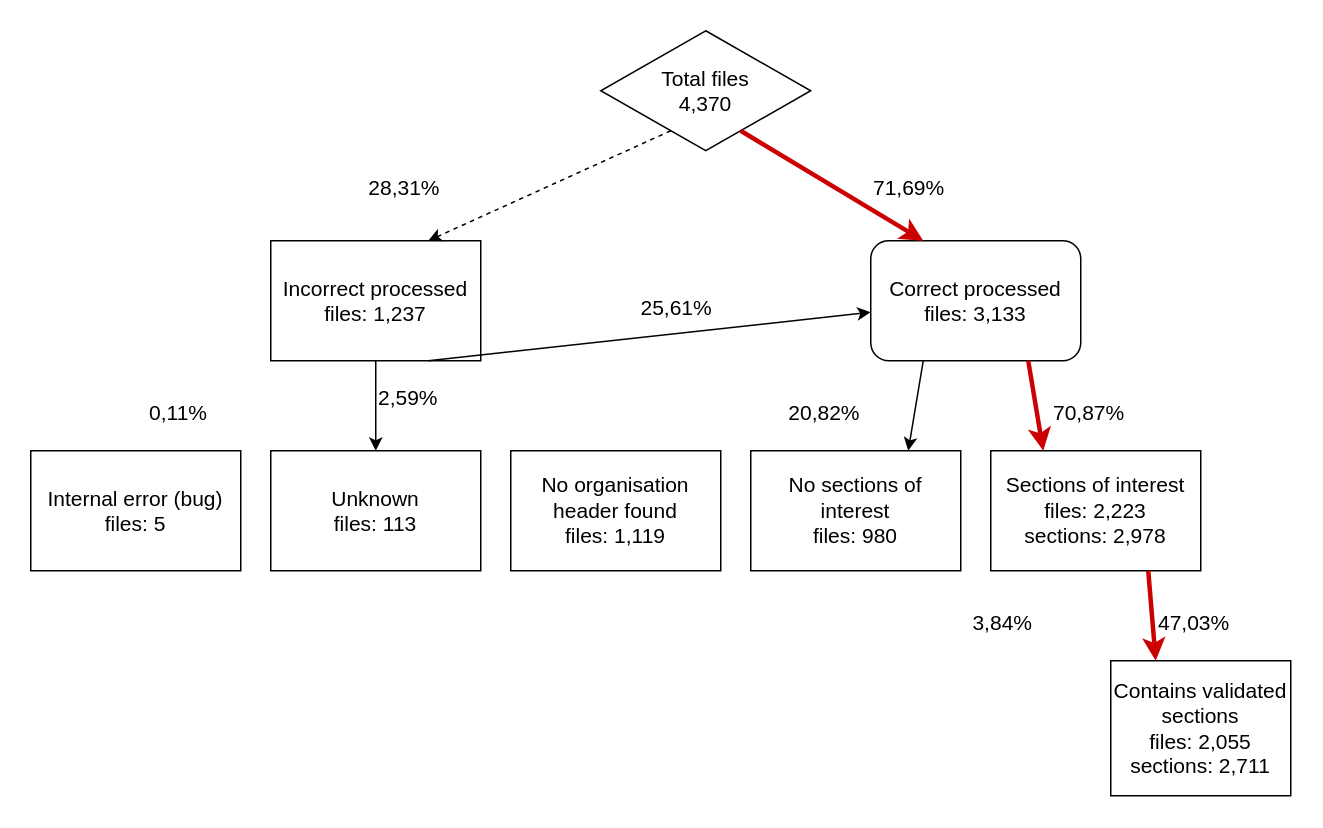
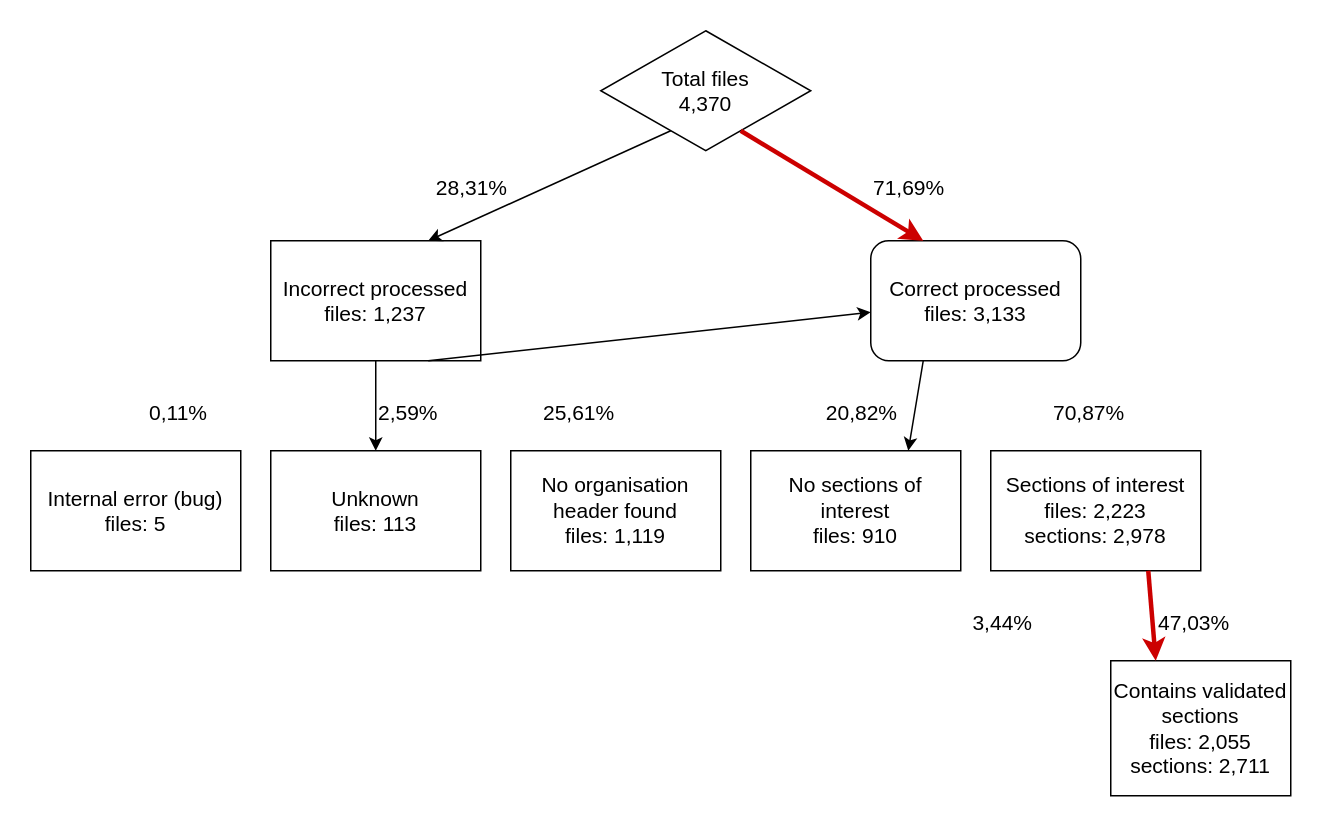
- <mxCell id="5" value="" style="endArrow=classic;html=1;exitX=0.25;exitY=1;exitDx=0;exitDy=0;entryX=0.75;entryY=0;entryDx=0;entryDy=0;fontSize=14;fontStyle=0;dashed=1;" parent="1" source="2" target="3" edge="1"><mxGeometry width="50" height="50" relative="1" as="geometry"><mxPoint x="260" y="180" as="sourcePoint" /><mxPoint x="310" y="130" as="targetPoint" /></mxGeometry></mxCell>
+ <mxCell id="5" value="" style="endArrow=classic;html=1;exitX=0.25;exitY=1;exitDx=0;exitDy=0;entryX=0.75;entryY=0;entryDx=0;entryDy=0;fontSize=14;fontStyle=0" parent="1" source="2" target="3" edge="1"><mxGeometry width="50" height="50" relative="1" as="geometry"><mxPoint x="260" y="180" as="sourcePoint" /><mxPoint x="310" y="130" as="targetPoint" /></mxGeometry></mxCell>
- <mxCell id="21" value="28,31%" style="text;html=1;strokeColor=none;fillColor=none;align=right;verticalAlign=middle;whiteSpace=wrap;rounded=0;fontSize=14;fontStyle=0" vertex="1" parent="1"><mxGeometry x="235" y="110" width="60" height="30" as="geometry" /></mxCell>
+ <mxCell id="21" value="28,31%" style="text;html=1;strokeColor=none;fillColor=none;align=right;verticalAlign=middle;whiteSpace=wrap;rounded=0;fontSize=14;fontStyle=0" vertex="1" parent="1"><mxGeometry x="280" y="110" width="60" height="30" as="geometry" /></mxCell>
- <mxCell id="23" value="25,61%" style="text;html=1;strokeColor=none;fillColor=none;align=left;verticalAlign=middle;whiteSpace=wrap;rounded=0;fontSize=14;fontStyle=0" vertex="1" parent="1"><mxGeometry x="425" y="190" width="60" height="30" as="geometry" /></mxCell>
+ <mxCell id="23" value="25,61%" style="text;html=1;strokeColor=none;fillColor=none;align=left;verticalAlign=middle;whiteSpace=wrap;rounded=0;fontSize=14;fontStyle=0" vertex="1" parent="1"><mxGeometry x="360" y="260" width="60" height="30" as="geometry" /></mxCell>
- <mxCell id="22" value="2,59%" style="text;html=1;strokeColor=none;fillColor=none;align=left;verticalAlign=middle;whiteSpace=wrap;rounded=0;fontSize=14;fontStyle=0" vertex="1" parent="1"><mxGeometry x="250" y="250" width="60" height="30" as="geometry" /></mxCell>
+ <mxCell id="22" value="2,59%" style="text;html=1;strokeColor=none;fillColor=none;align=left;verticalAlign=middle;whiteSpace=wrap;rounded=0;fontSize=14;fontStyle=0" vertex="1" parent="1"><mxGeometry x="250" y="260" width="60" height="30" as="geometry" /></mxCell>
- <mxCell id="15" value="" style="endArrow=classic;html=1;entryX=0.25;entryY=0;entryDx=0;entryDy=0;exitX=0.75;exitY=1;exitDx=0;exitDy=0;strokeWidth=3;strokeColor=#CC0000;fontSize=14;fontStyle=0" parent="1" source="4" target="13" edge="1"><mxGeometry width="50" height="50" relative="1" as="geometry"><mxPoint x="770" y="270" as="sourcePoint" /><mxPoint x="820" y="190" as="targetPoint" /></mxGeometry></mxCell>
- <mxCell id="26" value="20,82%" style="text;html=1;strokeColor=none;fillColor=none;align=right;verticalAlign=middle;whiteSpace=wrap;rounded=0;fontSize=14;fontStyle=0" vertex="1" parent="1"><mxGeometry x="515" y="260" width="60" height="30" as="geometry" /></mxCell>
+ <mxCell id="26" value="20,82%" style="text;html=1;strokeColor=none;fillColor=none;align=right;verticalAlign=middle;whiteSpace=wrap;rounded=0;fontSize=14;fontStyle=0" vertex="1" parent="1"><mxGeometry x="540" y="260" width="60" height="30" as="geometry" /></mxCell>
- <mxCell id="12" value="No sections of interest&lt;br style=&quot;font-size: 14px;&quot;&gt;files: 980" style="rounded=0;whiteSpace=wrap;html=1;fontSize=14;fontStyle=0" parent="1" vertex="1"><mxGeometry x="500" y="300" width="140" height="80" as="geometry" /></mxCell>
+ <mxCell id="12" value="No sections of interest&lt;br style=&quot;font-size: 14px;&quot;&gt;files: 910" style="rounded=0;whiteSpace=wrap;html=1;fontSize=14;fontStyle=0" parent="1" vertex="1"><mxGeometry x="500" y="300" width="140" height="80" as="geometry" /></mxCell>
- <mxCell id="25" value="3,84%" style="text;html=1;strokeColor=none;fillColor=none;align=right;verticalAlign=middle;whiteSpace=wrap;rounded=0;fontSize=14;fontStyle=0" vertex="1" parent="1"><mxGeometry x="630" y="400" width="60" height="30" as="geometry" /></mxCell>
+ <mxCell id="25" value="3,44%" style="text;html=1;strokeColor=none;fillColor=none;align=right;verticalAlign=middle;whiteSpace=wrap;rounded=0;fontSize=14;fontStyle=0" vertex="1" parent="1"><mxGeometry x="630" y="400" width="60" height="30" as="geometry" /></mxCell>
